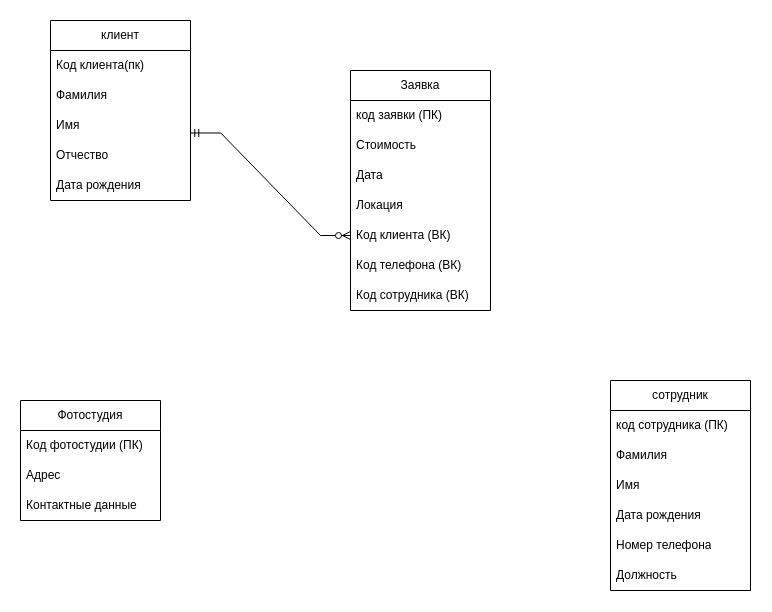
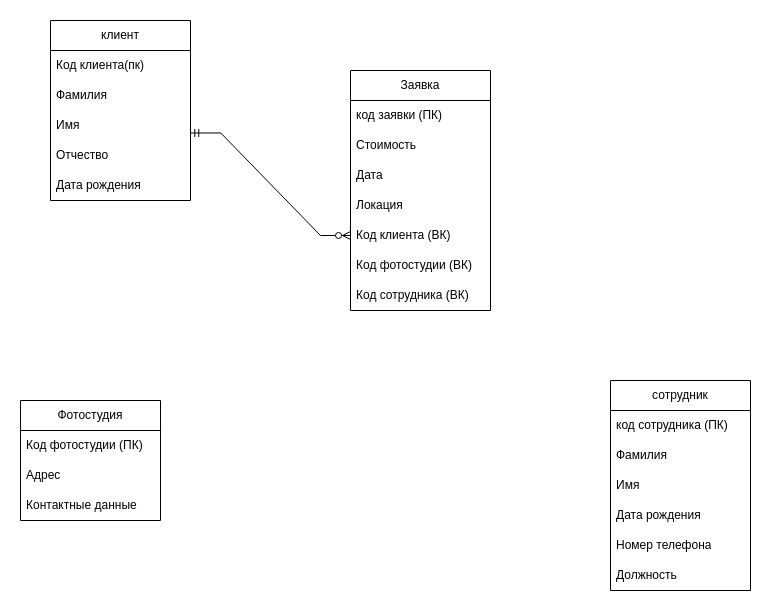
- <mxCell id="18" value="Код телефона (ВК)" style="text;strokeColor=none;fillColor=none;align=left;verticalAlign=middle;spacingLeft=4;spacingRight=4;overflow=hidden;points=[[0,0.5],[1,0.5]];portConstraint=eastwest;rotatable=0;whiteSpace=wrap;html=1;" parent="12" vertex="1"><mxGeometry y="180" width="140" height="30" as="geometry" /></mxCell>
+ <mxCell id="18" value="Код фотостудии (ВК)" style="text;strokeColor=none;fillColor=none;align=left;verticalAlign=middle;spacingLeft=4;spacingRight=4;overflow=hidden;points=[[0,0.5],[1,0.5]];portConstraint=eastwest;rotatable=0;whiteSpace=wrap;html=1;" parent="12" vertex="1"><mxGeometry y="180" width="140" height="30" as="geometry" /></mxCell>
